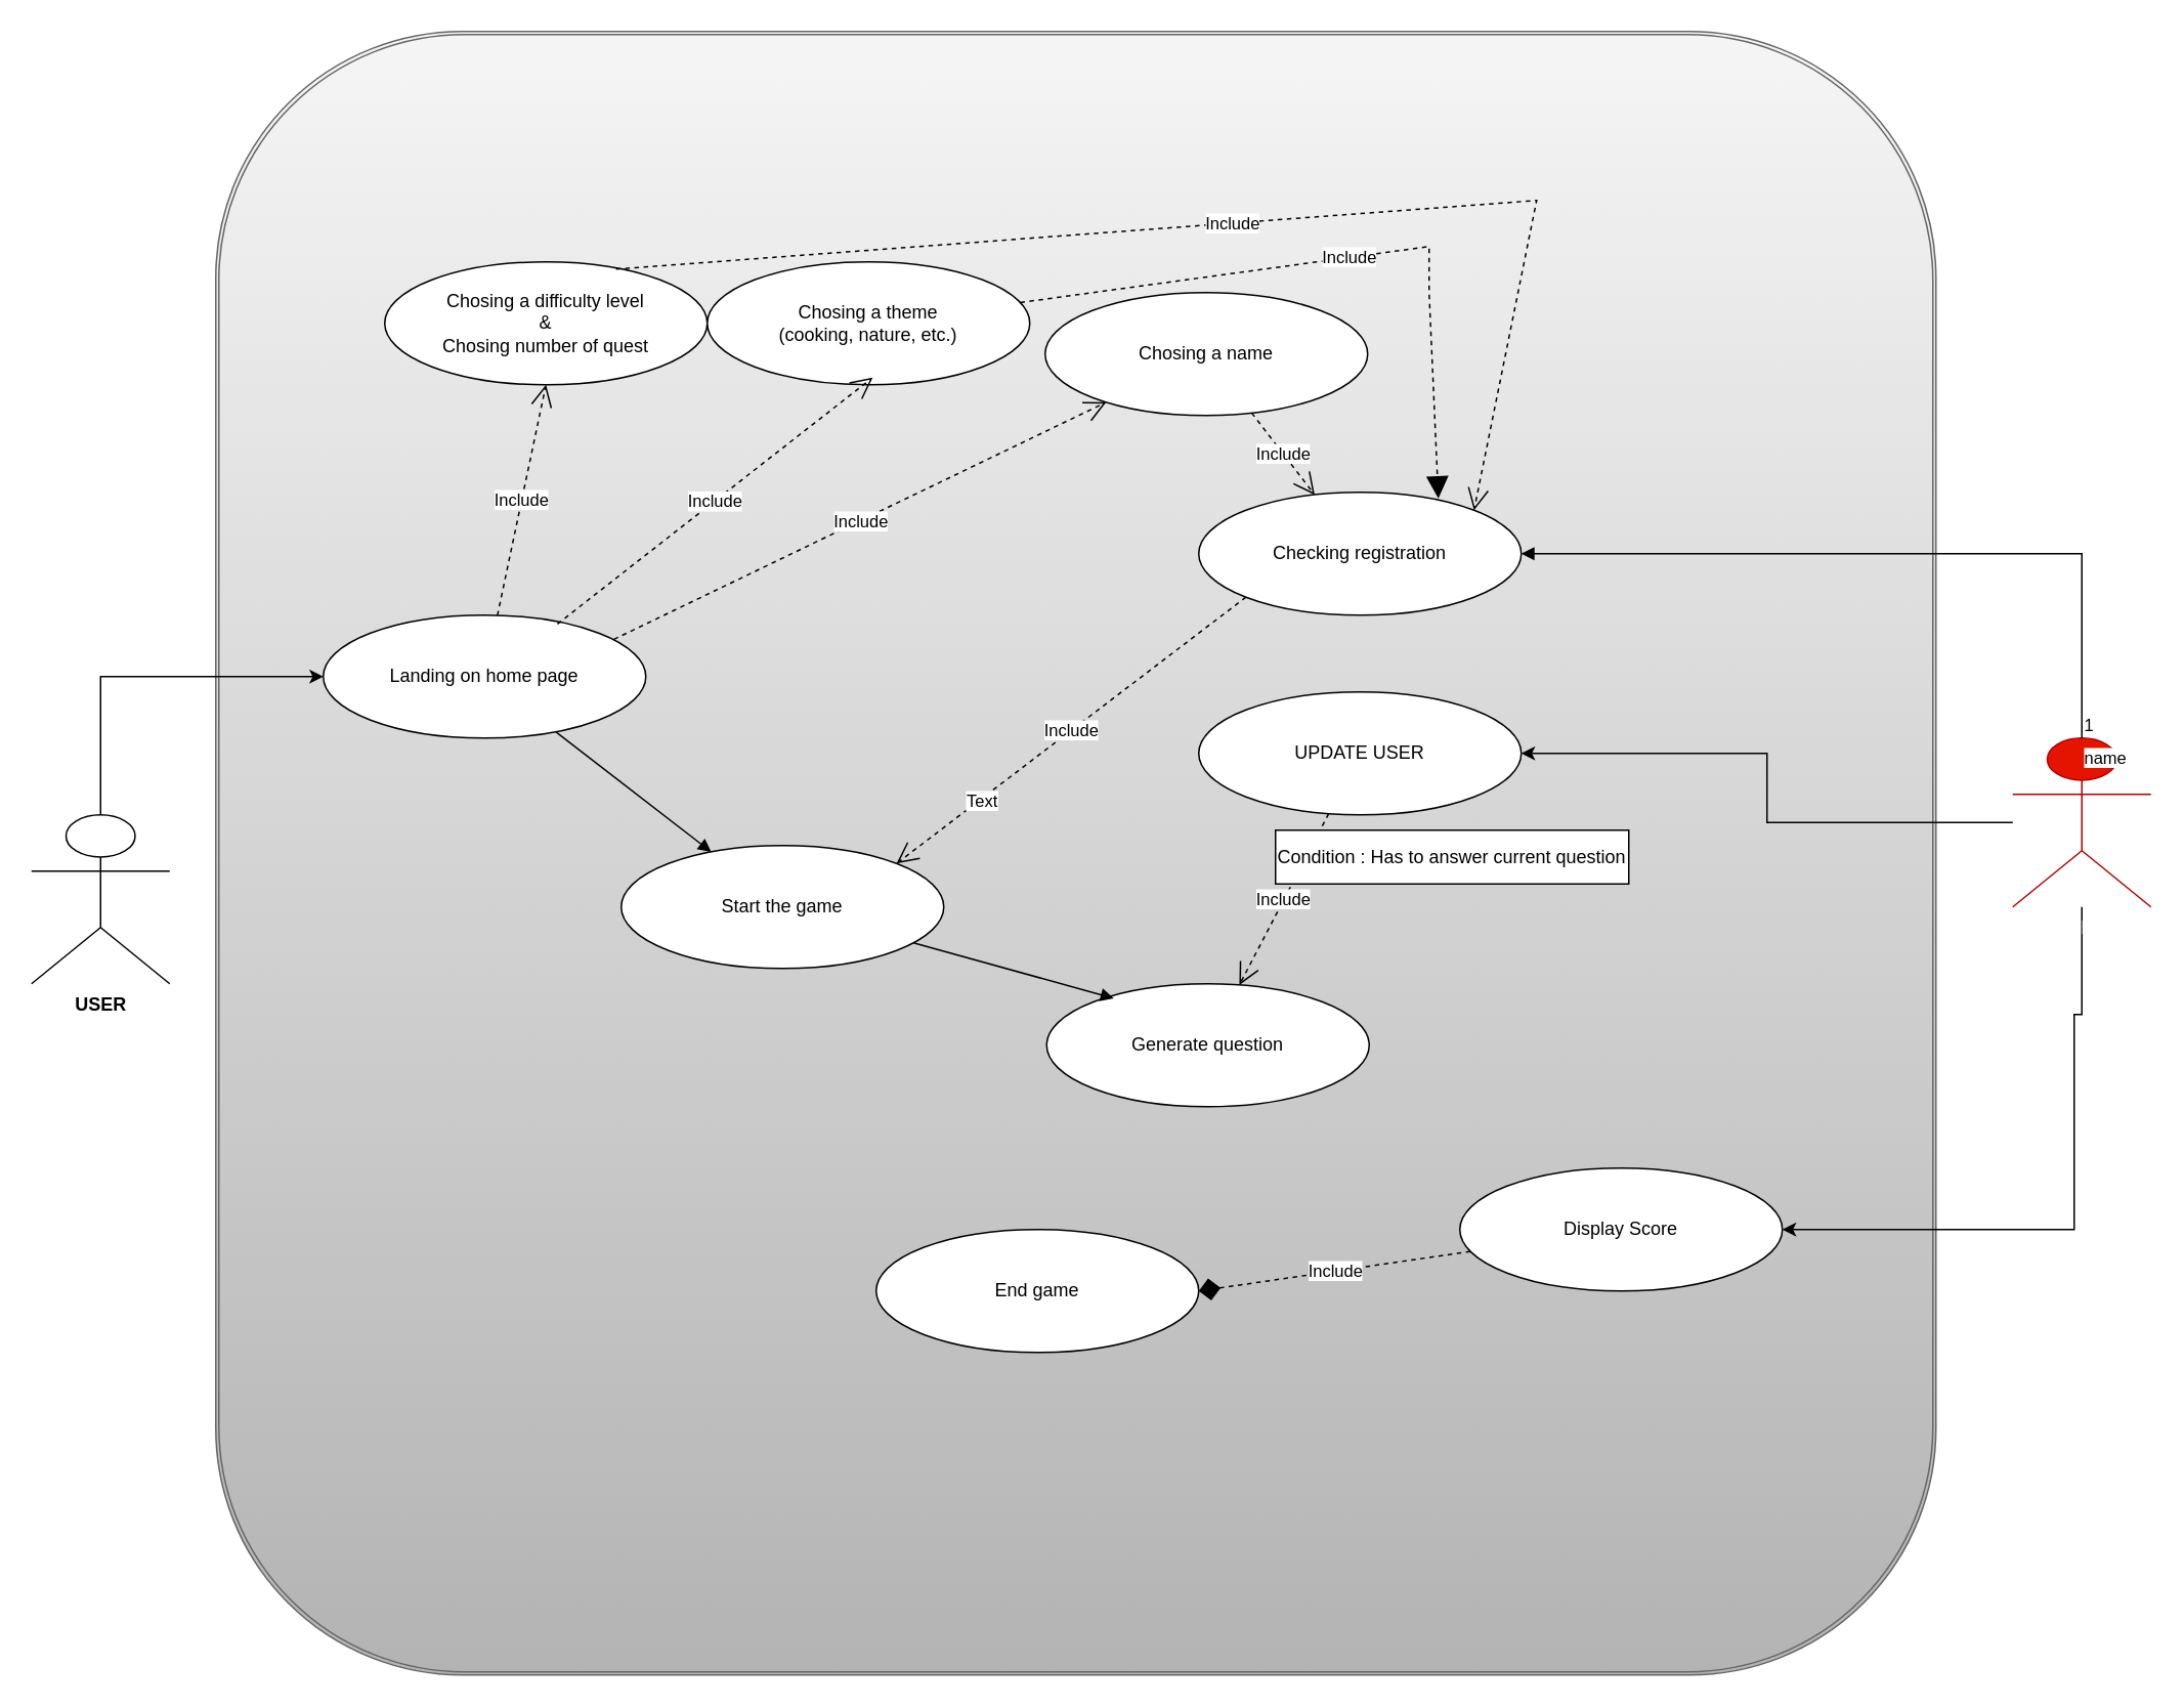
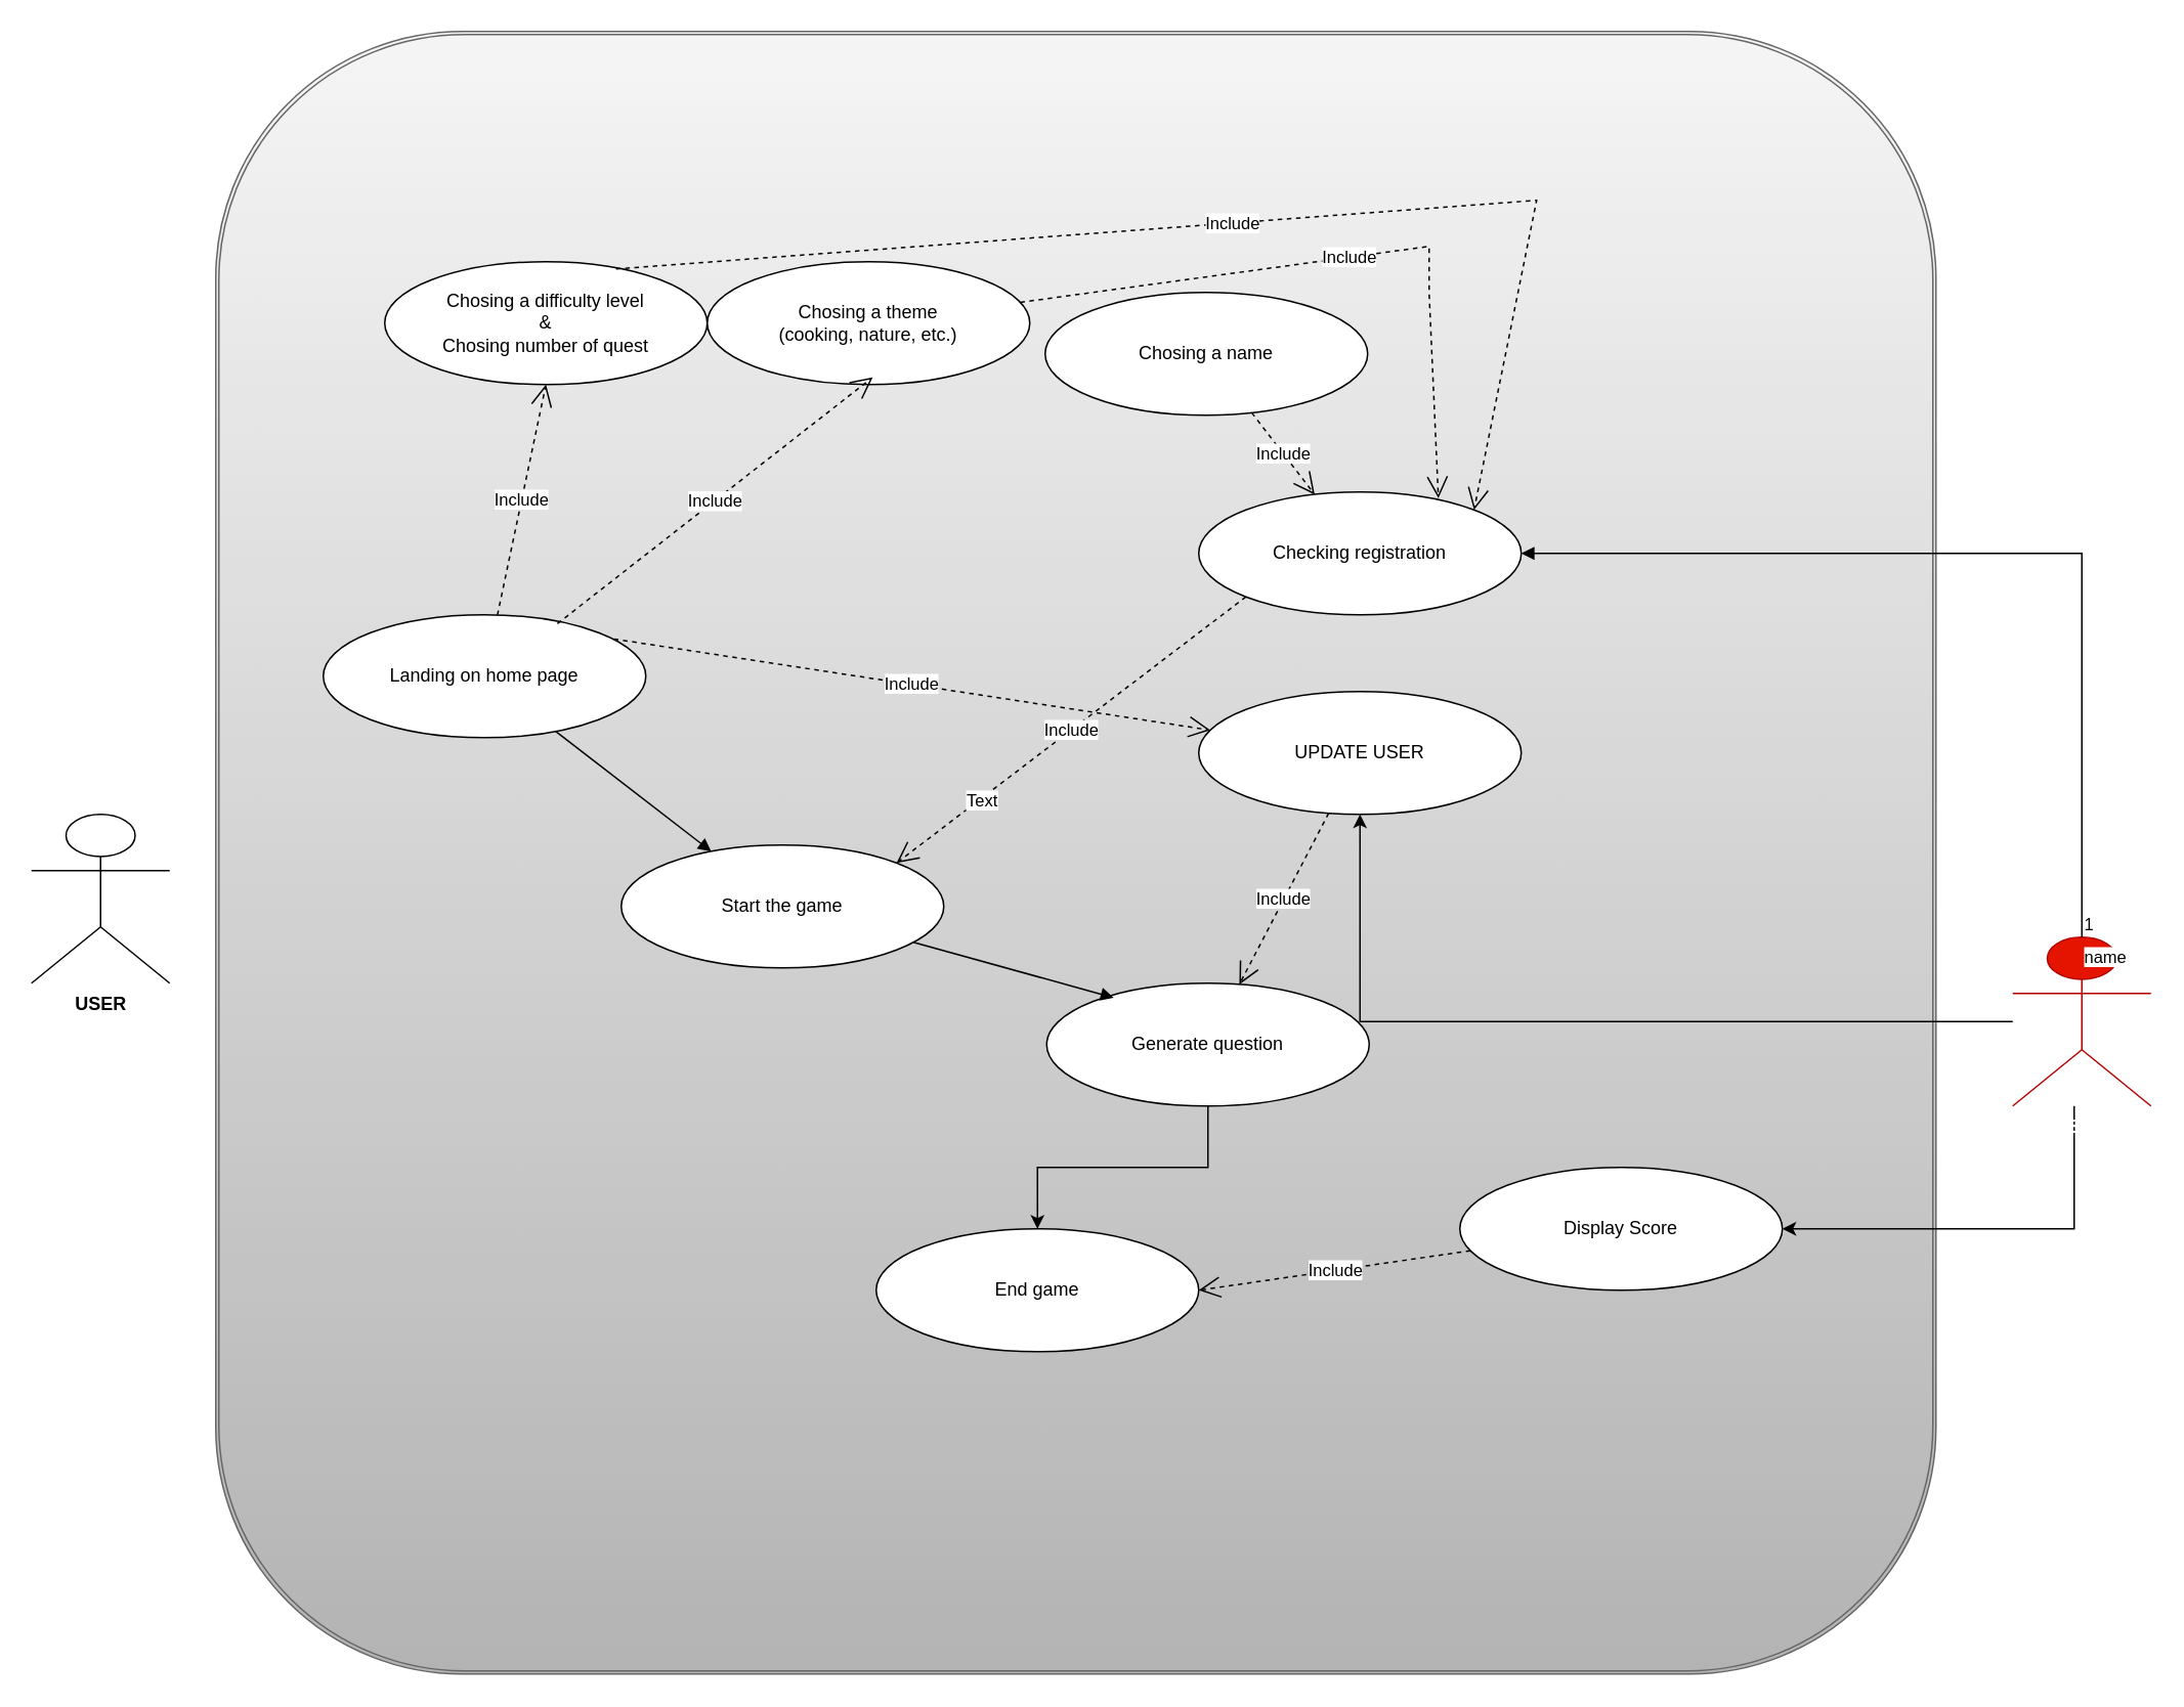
- <mxCell id="18" value="Include" style="endArrow=open;endSize=12;dashed=1;html=1;rounded=0;exitX=0.901;exitY=0.197;exitDx=0;exitDy=0;exitPerimeter=0;" edge="1" parent="1" source="8" target="19"><mxGeometry width="160" relative="1" as="geometry"><mxPoint x="354.238" y="431.173" as="sourcePoint" /><mxPoint x="644.826" y="291.362" as="targetPoint" /></mxGeometry></mxCell>
+ <mxCell id="18" value="Include" style="endArrow=open;endSize=12;dashed=1;html=1;rounded=0;exitX=0.901;exitY=0.197;exitDx=0;exitDy=0;exitPerimeter=0;" edge="1" parent="1" source="8" target="28"><mxGeometry width="160" relative="1" as="geometry"><mxPoint x="354.238" y="431.173" as="sourcePoint" /><mxPoint x="644.826" y="291.362" as="targetPoint" /></mxGeometry></mxCell>
- <mxCell id="23" value="Include" style="endArrow=block;endSize=12;dashed=1;html=1;rounded=0;entryX=0.743;entryY=0.051;entryDx=0;entryDy=0;entryPerimeter=0;" edge="1" parent="1" source="15" target="12"><mxGeometry width="160" relative="1" as="geometry"><mxPoint x="374.238" y="451.173" as="sourcePoint" /><mxPoint x="731.478" y="271.85" as="targetPoint" /><Array as="points"><mxPoint x="930" y="160" /><mxPoint x="930" y="190" /></Array></mxGeometry></mxCell>
+ <mxCell id="23" value="Include" style="endArrow=open;endSize=12;dashed=1;html=1;rounded=0;entryX=0.743;entryY=0.051;entryDx=0;entryDy=0;entryPerimeter=0;" edge="1" parent="1" source="15" target="12"><mxGeometry width="160" relative="1" as="geometry"><mxPoint x="374.238" y="451.173" as="sourcePoint" /><mxPoint x="731.478" y="271.85" as="targetPoint" /><Array as="points"><mxPoint x="930" y="160" /><mxPoint x="930" y="190" /></Array></mxGeometry></mxCell>
- <mxCell id="6" style="edgeStyle=orthogonalEdgeStyle;rounded=0;orthogonalLoop=1;jettySize=auto;html=1;" edge="1" parent="1" source="7" target="8"><mxGeometry relative="1" as="geometry"><Array as="points"><mxPoint x="65" y="440" /></Array></mxGeometry></mxCell>
- <mxCell id="5" value="WEB-SERVER" style="shape=umlActor;verticalLabelPosition=bottom;verticalAlign=top;html=1;outlineConnect=0;fontStyle=1;fillColor=#e51400;fontColor=#ffffff;strokeColor=#B20000;" vertex="1" parent="1"><mxGeometry x="1310" y="480" width="90" height="110" as="geometry" /></mxCell>
+ <mxCell id="5" value="WEB-SERVER" style="shape=umlActor;verticalLabelPosition=bottom;verticalAlign=top;html=1;outlineConnect=0;fontStyle=1;fillColor=#e51400;fontColor=#ffffff;strokeColor=#B20000;" vertex="1" parent="1"><mxGeometry x="1310" y="610" width="90" height="110" as="geometry" /></mxCell>
- <mxCell id="30" value="Condition : Has to answer current question" style="rounded=0;whiteSpace=wrap;html=1;" vertex="1" parent="1"><mxGeometry x="830" y="540" width="230" height="35" as="geometry" /></mxCell>
+ <mxCell id="10" style="edgeStyle=orthogonalEdgeStyle;rounded=0;orthogonalLoop=1;jettySize=auto;html=1;entryX=0.5;entryY=0;entryDx=0;entryDy=0;" edge="1" parent="1" source="11" target="32"><mxGeometry relative="1" as="geometry" /></mxCell>
- <mxCell id="33" value="Include" style="endArrow=diamond;endSize=12;dashed=1;html=1;rounded=0;entryX=1;entryY=0.5;entryDx=0;entryDy=0;" edge="1" parent="1" source="31" target="32"><mxGeometry width="160" relative="1" as="geometry"><mxPoint x="820.858" y="398.324" as="sourcePoint" /><mxPoint x="593.142" y="571.676" as="targetPoint" /></mxGeometry></mxCell>
+ <mxCell id="33" value="Include" style="endArrow=open;endSize=12;dashed=1;html=1;rounded=0;entryX=1;entryY=0.5;entryDx=0;entryDy=0;" edge="1" parent="1" source="31" target="32"><mxGeometry width="160" relative="1" as="geometry"><mxPoint x="820.858" y="398.324" as="sourcePoint" /><mxPoint x="593.142" y="571.676" as="targetPoint" /></mxGeometry></mxCell>
